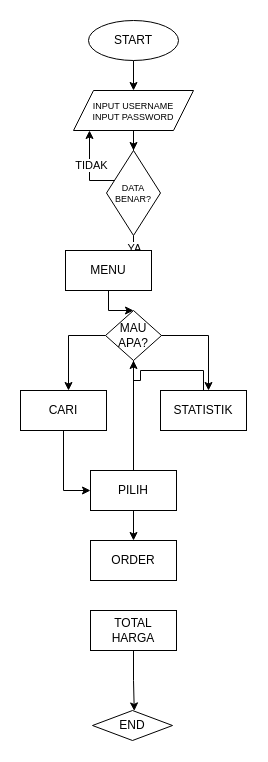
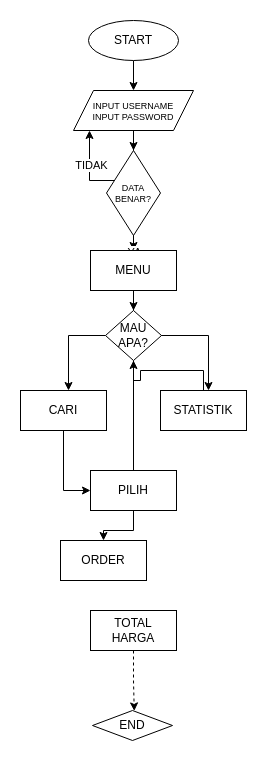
- <mxCell id="12" value="MENU" style="rounded=0;whiteSpace=wrap;html=1;" vertex="1" parent="1"><mxGeometry x="65" y="250" width="86" height="40" as="geometry" /></mxCell>
+ <mxCell id="12" value="MENU" style="rounded=0;whiteSpace=wrap;html=1;" vertex="1" parent="1"><mxGeometry x="90" y="250" width="86" height="40" as="geometry" /></mxCell>
- <mxCell id="22" value="ORDER" style="rounded=0;whiteSpace=wrap;html=1;" vertex="1" parent="1"><mxGeometry x="90" y="540" width="86" height="40" as="geometry" /></mxCell>
+ <mxCell id="22" value="ORDER" style="rounded=0;whiteSpace=wrap;html=1;" vertex="1" parent="1"><mxGeometry x="60" y="540" width="86" height="40" as="geometry" /></mxCell>
- <mxCell id="25" style="edgeStyle=orthogonalEdgeStyle;rounded=0;orthogonalLoop=1;jettySize=auto;html=1;entryX=0.522;entryY=0.014;entryDx=0;entryDy=0;entryPerimeter=0;" edge="1" parent="1" source="24" target="23"><mxGeometry relative="1" as="geometry" /></mxCell>
+ <mxCell id="25" style="edgeStyle=orthogonalEdgeStyle;rounded=0;orthogonalLoop=1;jettySize=auto;html=1;entryX=0.522;entryY=0.014;entryDx=0;entryDy=0;entryPerimeter=0;dashed=1;" edge="1" parent="1" source="24" target="23"><mxGeometry relative="1" as="geometry" /></mxCell>
